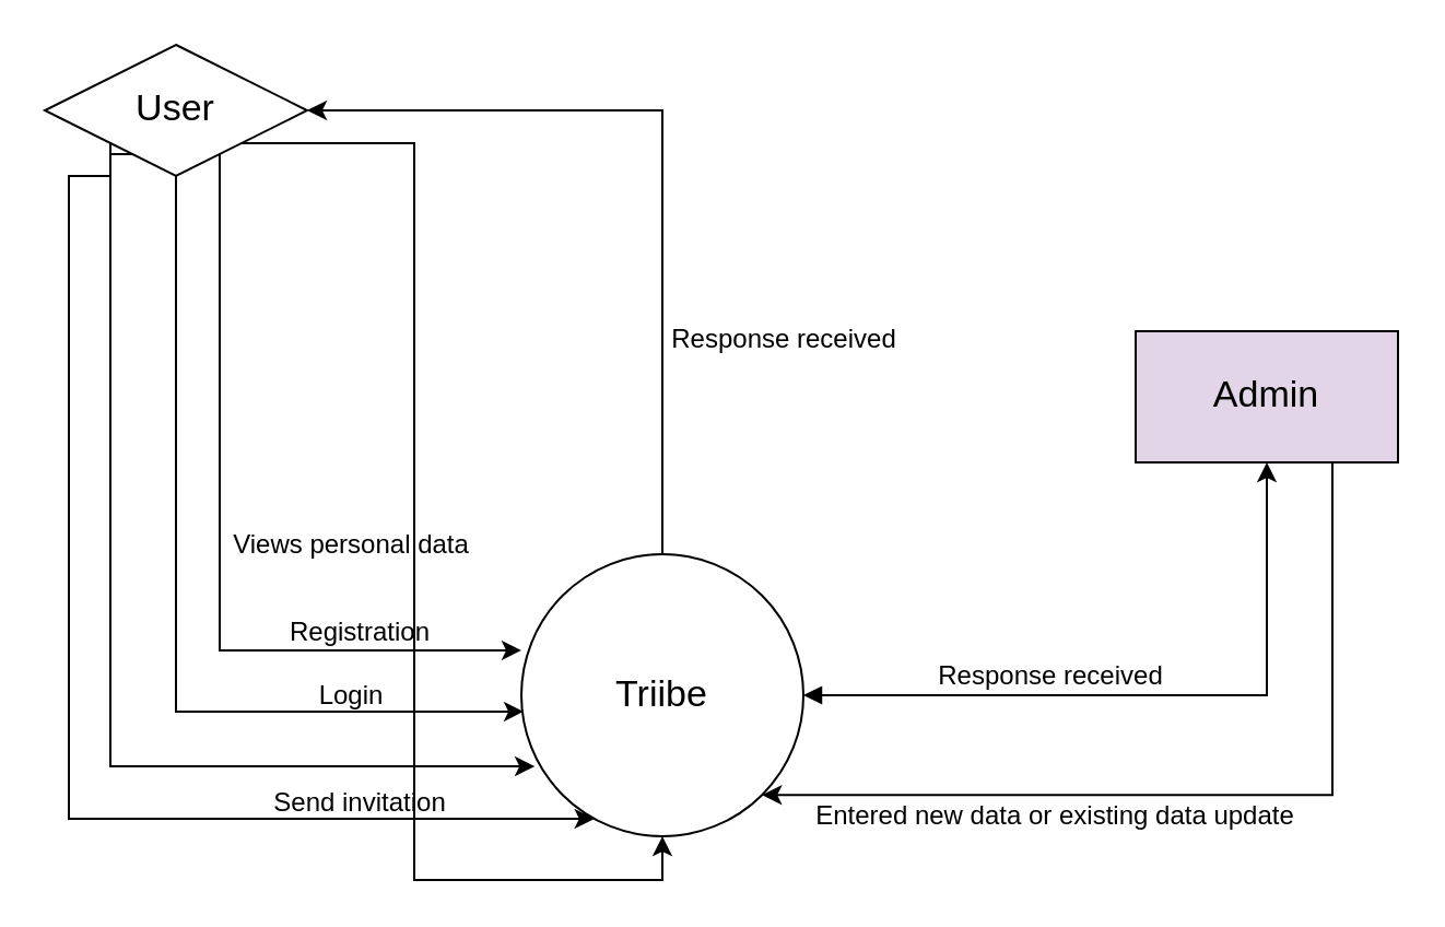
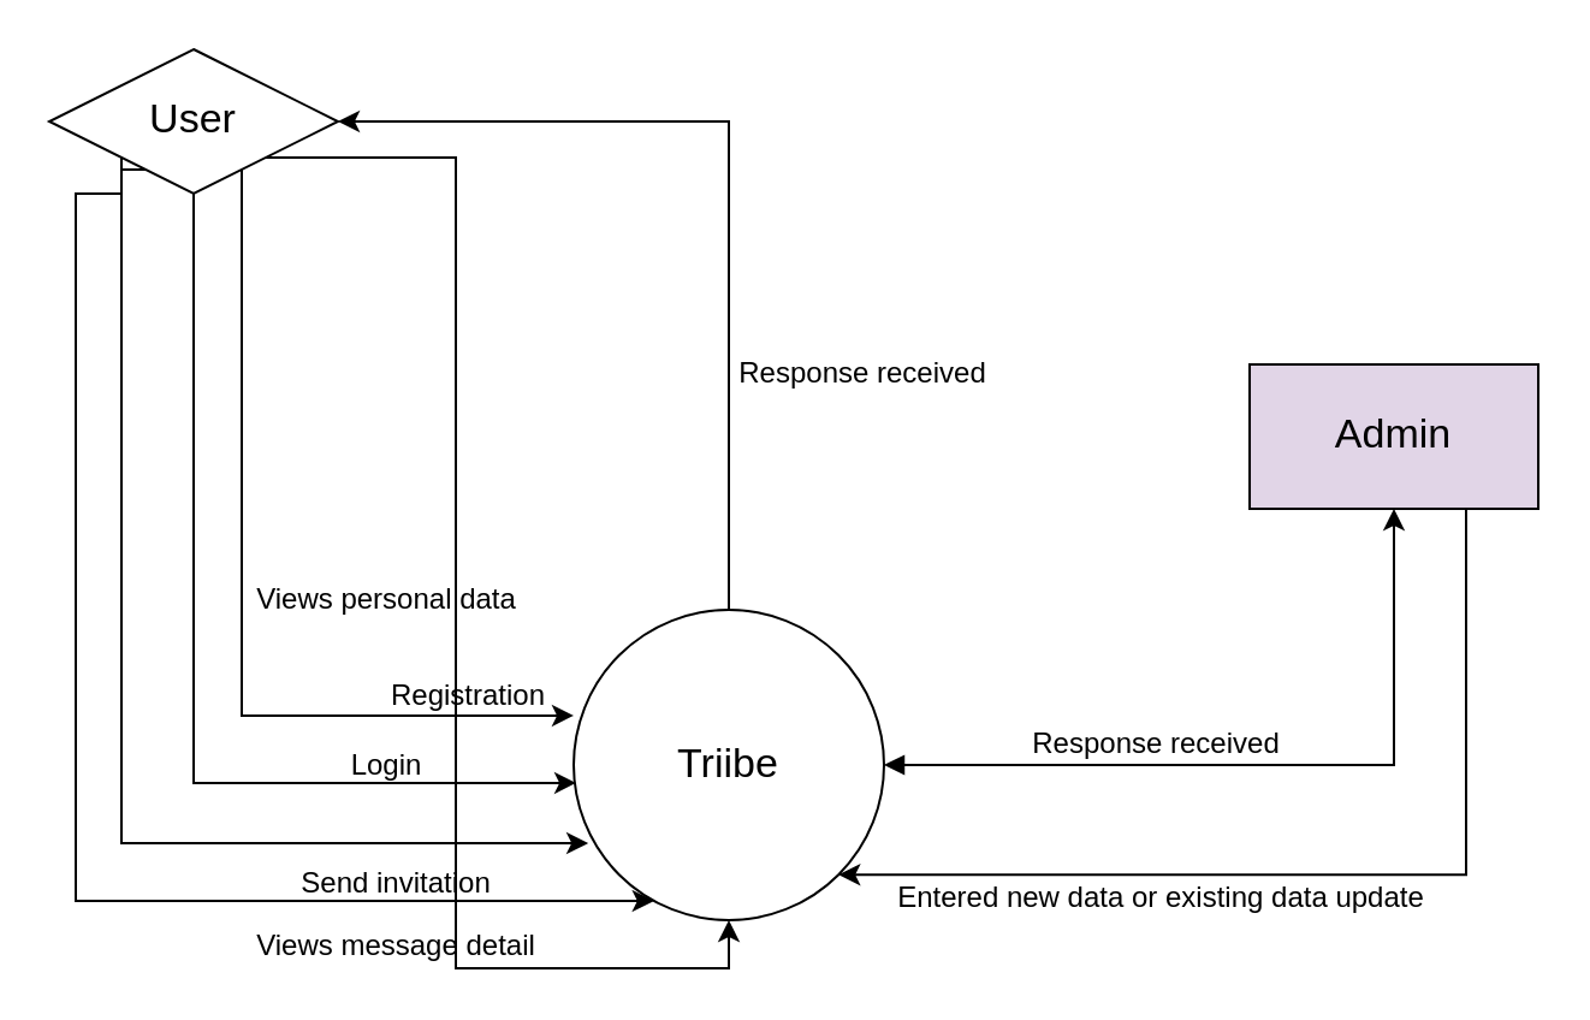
- <mxCell id="16" value="Registration" style="text;html=1;resizable=0;autosize=1;align=center;verticalAlign=middle;points=[];fillColor=none;strokeColor=none;rounded=0;" vertex="1" parent="1"><mxGeometry x="127" y="280" width="74" height="18" as="geometry" /></mxCell>
+ <mxCell id="16" value="Registration" style="text;html=1;resizable=0;autosize=1;align=center;verticalAlign=middle;points=[];fillColor=none;strokeColor=none;rounded=0;" vertex="1" parent="1"><mxGeometry x="157" y="280" width="74" height="18" as="geometry" /></mxCell>
+ <mxCell id="20" value="Views message detail" style="text;html=1;resizable=0;autosize=1;align=center;verticalAlign=middle;points=[];fillColor=none;strokeColor=none;rounded=0;" vertex="1" parent="1"><mxGeometry x="101" y="384" width="126" height="18" as="geometry" /></mxCell>
